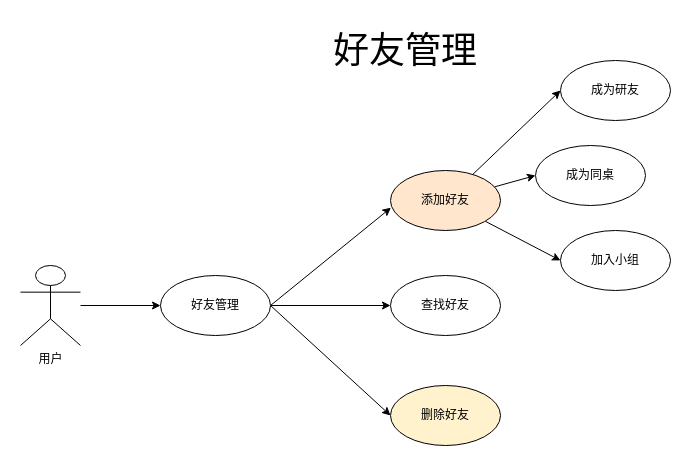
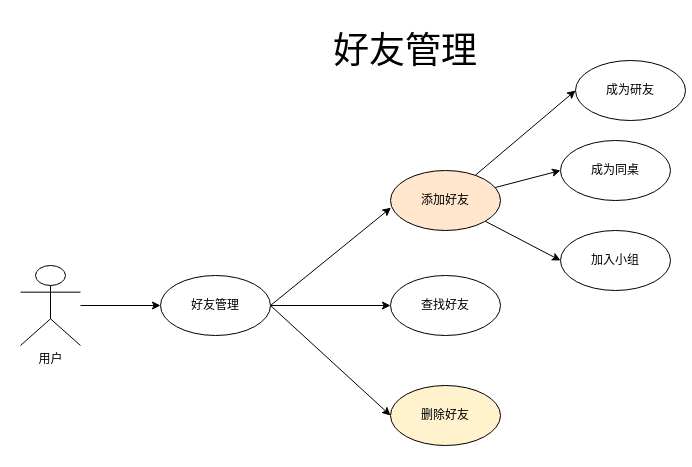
- <mxCell id="15" value="成为研友" style="ellipse;whiteSpace=wrap;html=1;" vertex="1" parent="1"><mxGeometry x="560" y="60" width="110" height="60" as="geometry" /></mxCell>
+ <mxCell id="15" value="成为研友" style="ellipse;whiteSpace=wrap;html=1;" vertex="1" parent="1"><mxGeometry x="575" y="60" width="110" height="60" as="geometry" /></mxCell>
- <mxCell id="16" value="成为同桌" style="ellipse;whiteSpace=wrap;html=1;" vertex="1" parent="1"><mxGeometry x="535" y="145" width="110" height="60" as="geometry" /></mxCell>
+ <mxCell id="16" value="成为同桌" style="ellipse;whiteSpace=wrap;html=1;" vertex="1" parent="1"><mxGeometry x="560" y="140" width="110" height="60" as="geometry" /></mxCell>
